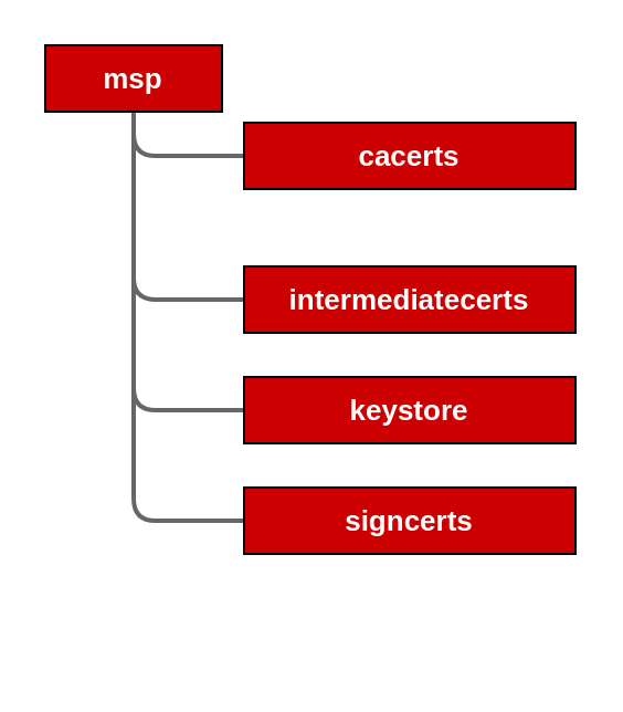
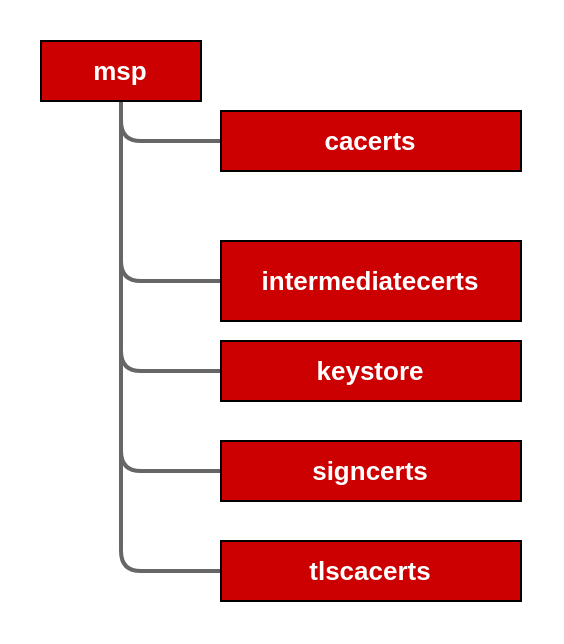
- <mxCell id="9" value="intermediatecerts" style="rounded=0;whiteSpace=wrap;html=1;fillColor=#cc0000;fontColor=#FFFFFF;fontStyle=1;fontSize=13;" vertex="1" parent="1"><mxGeometry x="110" y="120" width="150" height="30" as="geometry" /></mxCell>
+ <mxCell id="9" value="intermediatecerts" style="rounded=0;whiteSpace=wrap;html=1;fillColor=#cc0000;fontColor=#FFFFFF;fontStyle=1;fontSize=13;" vertex="1" parent="1"><mxGeometry x="110" y="120" width="150" height="40" as="geometry" /></mxCell>
+ <mxCell id="6" style="edgeStyle=orthogonalEdgeStyle;rounded=1;orthogonalLoop=1;jettySize=auto;html=1;exitX=0.5;exitY=1;exitDx=0;exitDy=0;entryX=0;entryY=0.5;entryDx=0;entryDy=0;endArrow=none;endFill=0;strokeWidth=2;fillColor=#f5f5f5;strokeColor=#666666;" edge="1" parent="1" source="7" target="12"><mxGeometry relative="1" as="geometry" /></mxCell>
+ <mxCell id="12" value="tlscacerts" style="rounded=0;whiteSpace=wrap;html=1;fillColor=#cc0000;fontColor=#FFFFFF;fontStyle=1;fontSize=13;" vertex="1" parent="1"><mxGeometry x="110" y="270" width="150" height="30" as="geometry" /></mxCell>
